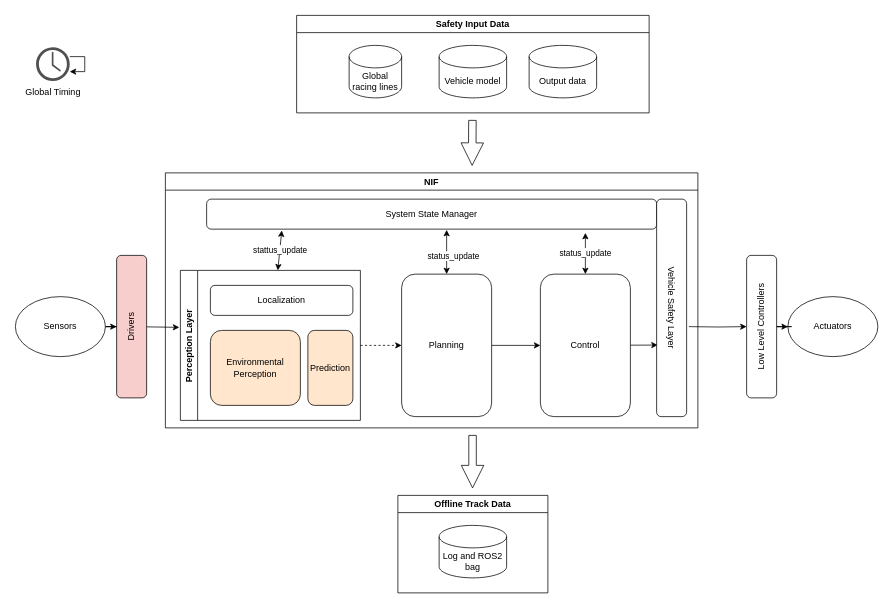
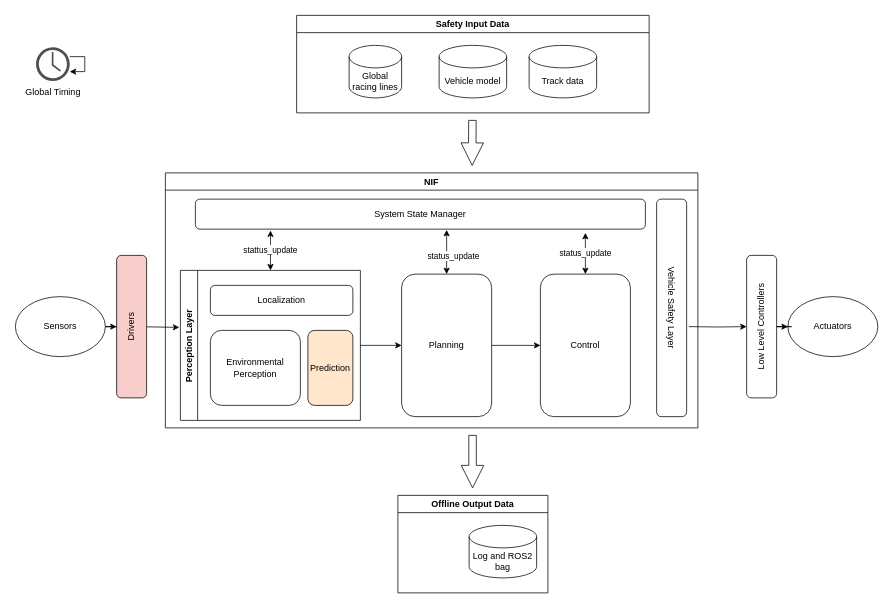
- <mxCell id="31" value="Output data" style="shape=cylinder3;whiteSpace=wrap;html=1;boundedLbl=1;backgroundOutline=1;size=15;" vertex="1" parent="28"><mxGeometry x="310" y="40" width="90" height="70" as="geometry" /></mxCell>
+ <mxCell id="31" value="Track data" style="shape=cylinder3;whiteSpace=wrap;html=1;boundedLbl=1;backgroundOutline=1;size=15;" vertex="1" parent="28"><mxGeometry x="310" y="40" width="90" height="70" as="geometry" /></mxCell>
- <mxCell id="13" value="System State Manager" style="rounded=1;whiteSpace=wrap;html=1;" vertex="1" parent="12"><mxGeometry x="55" y="35" width="600" height="40" as="geometry" /></mxCell>
+ <mxCell id="13" value="System State Manager" style="rounded=1;whiteSpace=wrap;html=1;" vertex="1" parent="12"><mxGeometry x="40" y="35" width="600" height="40" as="geometry" /></mxCell>
- <mxCell id="14" style="edgeStyle=orthogonalEdgeStyle;rounded=0;orthogonalLoop=1;jettySize=auto;html=1;entryX=0;entryY=0.5;entryDx=0;entryDy=0;dashed=1;" edge="1" parent="12" source="16" target="22"><mxGeometry relative="1" as="geometry" /></mxCell>
+ <mxCell id="14" style="edgeStyle=orthogonalEdgeStyle;rounded=0;orthogonalLoop=1;jettySize=auto;html=1;entryX=0;entryY=0.5;entryDx=0;entryDy=0;" edge="1" parent="12" source="16" target="22"><mxGeometry relative="1" as="geometry" /></mxCell>
- <mxCell id="24" style="edgeStyle=none;rounded=0;orthogonalLoop=1;jettySize=auto;html=1;entryX=0.671;entryY=0.964;entryDx=0;entryDy=0;entryPerimeter=0;startArrow=none;startFill=0;" edge="1" parent="12" source="25" target="26"><mxGeometry relative="1" as="geometry" /></mxCell>
- <mxCell id="17" value="Environmental Perception" style="rounded=1;whiteSpace=wrap;html=1;fillColor=#ffe6cc;" vertex="1" parent="16"><mxGeometry x="40" y="80" width="120" height="100" as="geometry" /></mxCell>
+ <mxCell id="17" value="Environmental Perception" style="rounded=1;whiteSpace=wrap;html=1;" vertex="1" parent="16"><mxGeometry x="40" y="80" width="120" height="100" as="geometry" /></mxCell>
- <mxCell id="32" value="Offline Track Data" style="swimlane;" vertex="1" parent="1"><mxGeometry x="530" y="660" width="200" height="130" as="geometry" /></mxCell>
+ <mxCell id="32" value="Offline Output Data" style="swimlane;" vertex="1" parent="1"><mxGeometry x="530" y="660" width="200" height="130" as="geometry" /></mxCell>
- <mxCell id="33" value="Log and ROS2 bag" style="shape=cylinder3;whiteSpace=wrap;html=1;boundedLbl=1;backgroundOutline=1;size=15;" vertex="1" parent="32"><mxGeometry x="55" y="40" width="90" height="70" as="geometry" /></mxCell>
+ <mxCell id="33" value="Log and ROS2 bag" style="shape=cylinder3;whiteSpace=wrap;html=1;boundedLbl=1;backgroundOutline=1;size=15;" vertex="1" parent="32"><mxGeometry x="95" y="40" width="90" height="70" as="geometry" /></mxCell>
